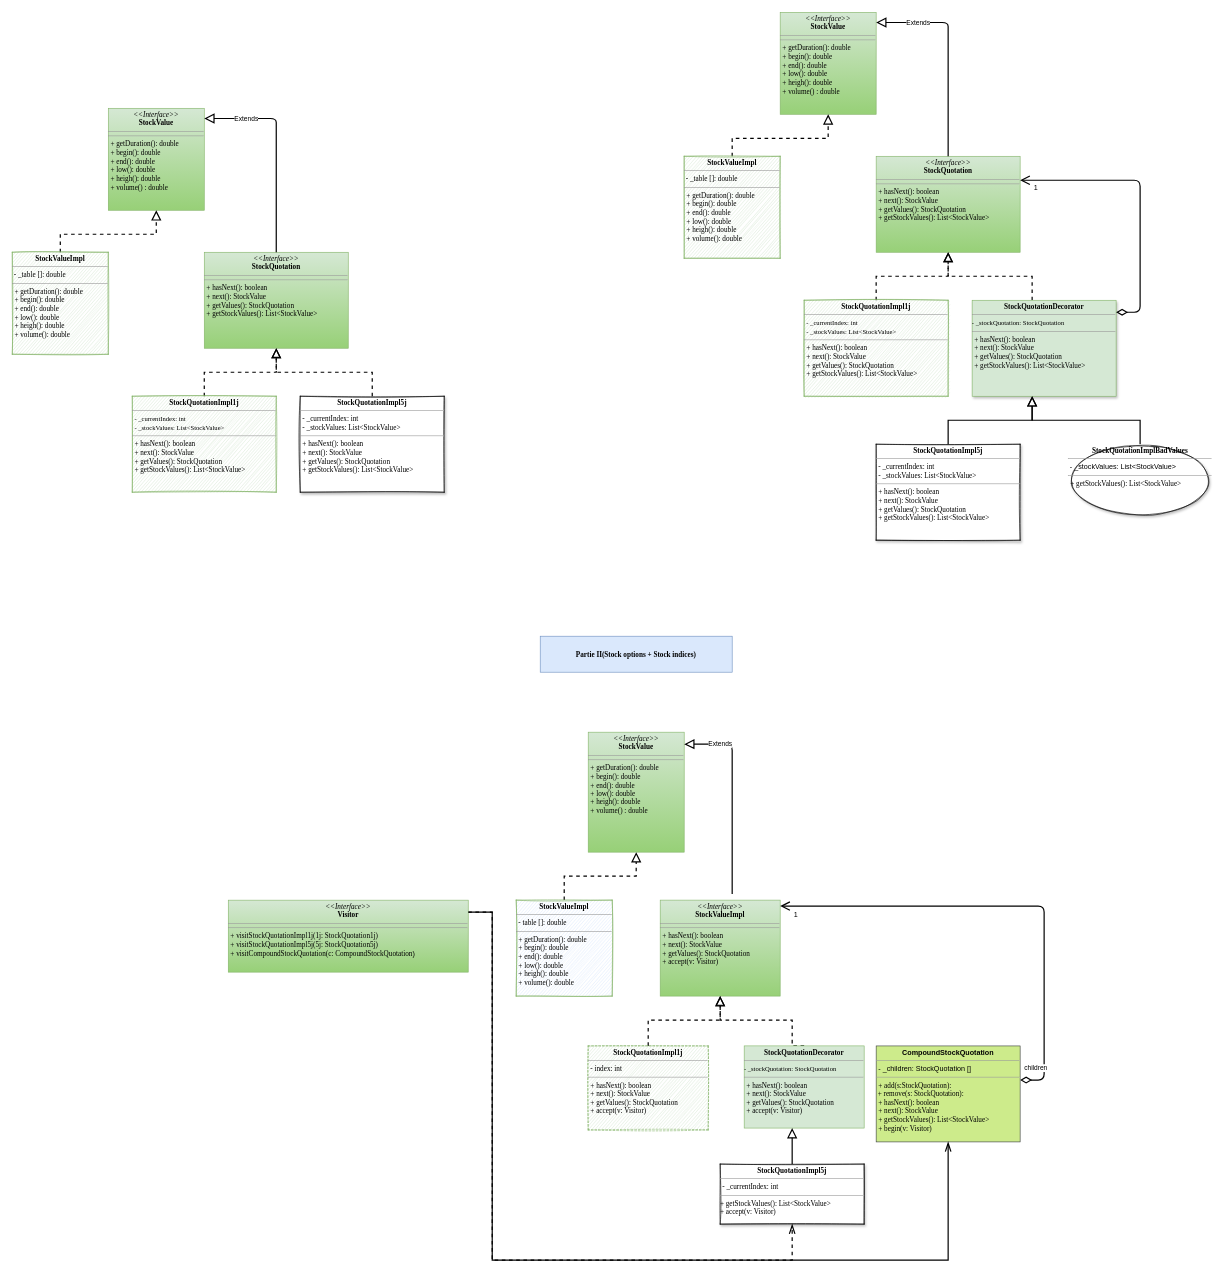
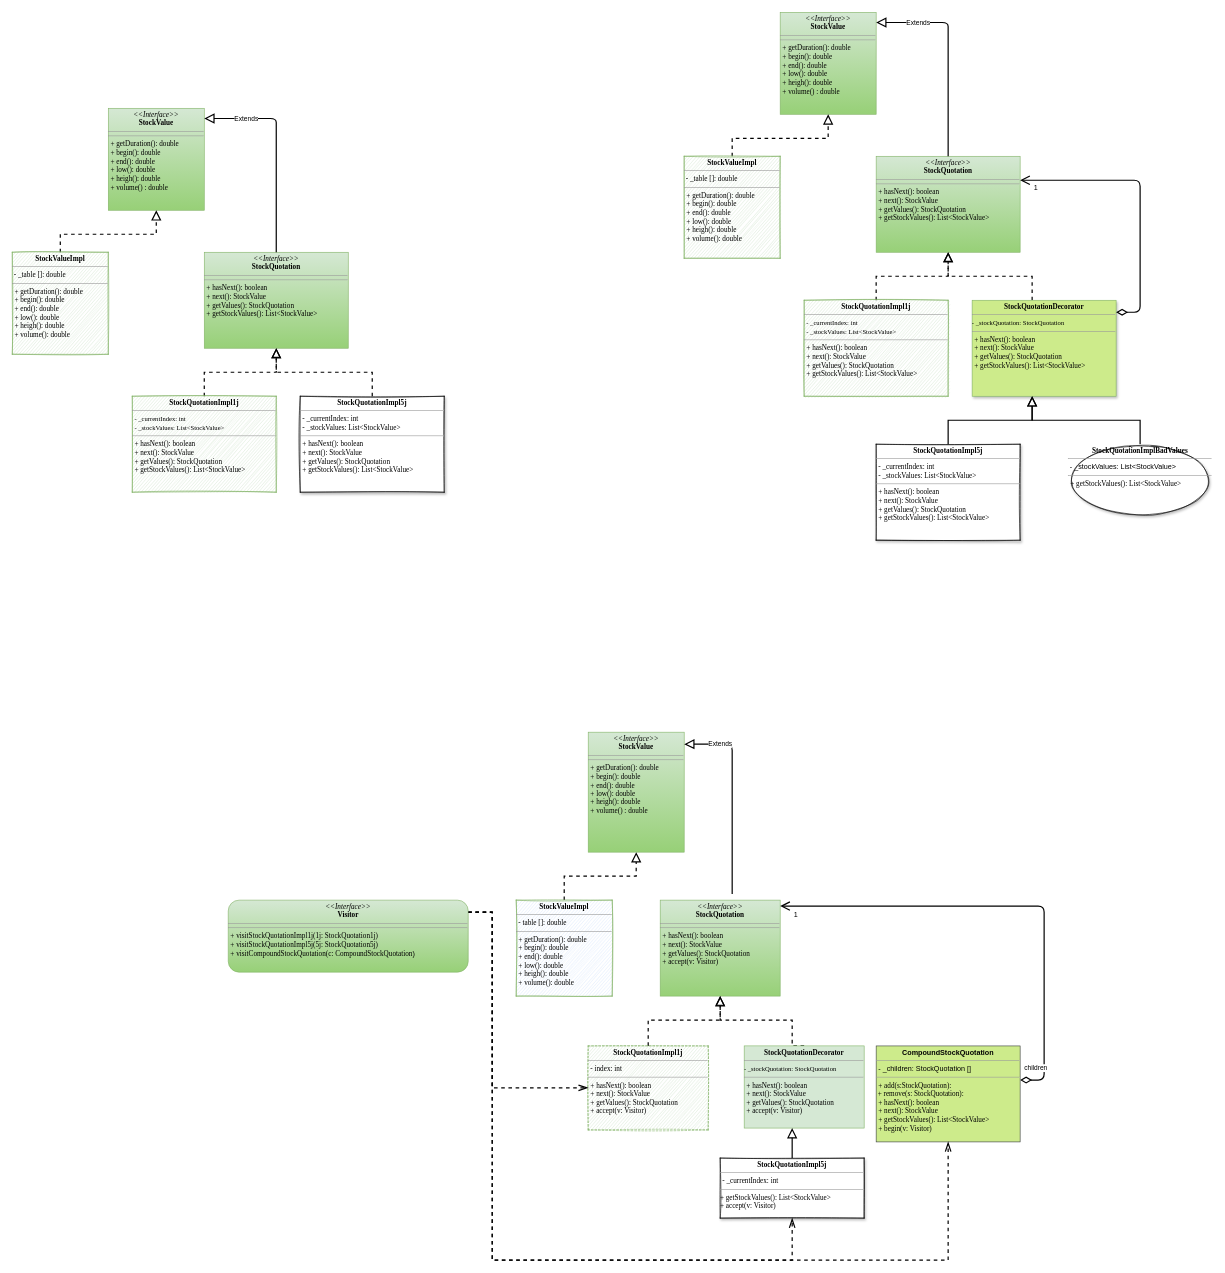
- <mxCell id="10" value="&lt;p style=&quot;margin: 0px ; margin-top: 4px ; text-align: center&quot;&gt;&lt;font style=&quot;font-size: 12px&quot; face=&quot;Tahoma&quot;&gt;&lt;b&gt;StockQuotationDecorator&lt;/b&gt;&lt;/font&gt;&lt;/p&gt;&lt;hr size=&quot;1&quot;&gt;&lt;font style=&quot;font-size: 11px&quot; face=&quot;Tahoma&quot;&gt;- _stockQuotation: StockQuotation&lt;/font&gt;&lt;br&gt;&lt;hr size=&quot;1&quot;&gt;&lt;p style=&quot;margin: 0px ; margin-left: 4px&quot;&gt;&lt;font style=&quot;font-size: 12px&quot; face=&quot;Tahoma&quot;&gt;+ hasNext(): boolean&lt;/font&gt;&lt;/p&gt;&lt;p style=&quot;margin: 0px ; margin-left: 4px&quot;&gt;&lt;font style=&quot;font-size: 12px&quot; face=&quot;Tahoma&quot;&gt;+ next(): StockValue&lt;/font&gt;&lt;/p&gt;&lt;p style=&quot;margin: 0px ; margin-left: 4px&quot;&gt;&lt;font style=&quot;font-size: 12px&quot; face=&quot;Tahoma&quot;&gt;&lt;font style=&quot;font-size: 12px&quot;&gt;+ getValues(): StockQuotation&lt;/font&gt;&lt;/font&gt;&lt;/p&gt;&lt;p style=&quot;margin: 0px ; margin-left: 4px&quot;&gt;&lt;font style=&quot;font-size: 12px&quot; face=&quot;Tahoma&quot;&gt;+ getStockValues(): List&amp;lt;StockValue&amp;gt;&lt;/font&gt;&lt;font style=&quot;font-size: 12px&quot; face=&quot;Tahoma&quot;&gt;&lt;font style=&quot;font-size: 12px&quot;&gt;&lt;/font&gt;&lt;/font&gt;&lt;/p&gt;" style="verticalAlign=top;align=left;overflow=fill;fontSize=12;fontFamily=Helvetica;html=1;fillColor=#d5e8d4;strokeColor=#82b366;shadow=1;sketch=0;" parent="1" vertex="1"><mxGeometry x="1620" y="500" width="240" height="160" as="geometry" /></mxCell>
+ <mxCell id="10" value="&lt;p style=&quot;margin: 0px ; margin-top: 4px ; text-align: center&quot;&gt;&lt;font style=&quot;font-size: 12px&quot; face=&quot;Tahoma&quot;&gt;&lt;b&gt;StockQuotationDecorator&lt;/b&gt;&lt;/font&gt;&lt;/p&gt;&lt;hr size=&quot;1&quot;&gt;&lt;font style=&quot;font-size: 11px&quot; face=&quot;Tahoma&quot;&gt;- _stockQuotation: StockQuotation&lt;/font&gt;&lt;br&gt;&lt;hr size=&quot;1&quot;&gt;&lt;p style=&quot;margin: 0px ; margin-left: 4px&quot;&gt;&lt;font style=&quot;font-size: 12px&quot; face=&quot;Tahoma&quot;&gt;+ hasNext(): boolean&lt;/font&gt;&lt;/p&gt;&lt;p style=&quot;margin: 0px ; margin-left: 4px&quot;&gt;&lt;font style=&quot;font-size: 12px&quot; face=&quot;Tahoma&quot;&gt;+ next(): StockValue&lt;/font&gt;&lt;/p&gt;&lt;p style=&quot;margin: 0px ; margin-left: 4px&quot;&gt;&lt;font style=&quot;font-size: 12px&quot; face=&quot;Tahoma&quot;&gt;&lt;font style=&quot;font-size: 12px&quot;&gt;+ getValues(): StockQuotation&lt;/font&gt;&lt;/font&gt;&lt;/p&gt;&lt;p style=&quot;margin: 0px ; margin-left: 4px&quot;&gt;&lt;font style=&quot;font-size: 12px&quot; face=&quot;Tahoma&quot;&gt;+ getStockValues(): List&amp;lt;StockValue&amp;gt;&lt;/font&gt;&lt;font style=&quot;font-size: 12px&quot; face=&quot;Tahoma&quot;&gt;&lt;font style=&quot;font-size: 12px&quot;&gt;&lt;/font&gt;&lt;/font&gt;&lt;/p&gt;" style="verticalAlign=top;align=left;overflow=fill;fontSize=12;fontFamily=Helvetica;html=1;fillColor=#cdeb8b;strokeColor=#82b366;shadow=1;sketch=0;" parent="1" vertex="1"><mxGeometry x="1620" y="500" width="240" height="160" as="geometry" /></mxCell>
- <mxCell id="41" value="Partie II(Stock options + Stock indices)" style="text;align=center;fontStyle=1;verticalAlign=middle;spacingLeft=3;spacingRight=3;strokeColor=#6c8ebf;rotatable=0;points=[[0,0.5],[1,0.5]];portConstraint=eastwest;fontFamily=Tahoma;fillColor=#dae8fc;fontSize=12;" vertex="1" parent="1"><mxGeometry x="900" y="1060" width="320" height="60" as="geometry" /></mxCell>
- <mxCell id="30" value="&lt;p style=&quot;margin: 0px ; margin-top: 4px ; text-align: center&quot;&gt;&lt;font style=&quot;font-size: 12px&quot; face=&quot;Tahoma&quot;&gt;&lt;i&gt;&amp;lt;&amp;lt;Interface&amp;gt;&amp;gt;&lt;/i&gt;&lt;br&gt;&lt;b&gt;StockValueImpl&lt;/b&gt;&lt;/font&gt;&lt;/p&gt;&lt;hr size=&quot;1&quot;&gt;&lt;hr size=&quot;1&quot;&gt;&lt;p style=&quot;margin: 0px ; margin-left: 4px&quot;&gt;&lt;font style=&quot;font-size: 12px&quot; face=&quot;Tahoma&quot;&gt;+ hasNext(): boolean&lt;br&gt;+ next(): StockValue&lt;/font&gt;&lt;/p&gt;&lt;p style=&quot;margin: 0px ; margin-left: 4px&quot;&gt;&lt;font style=&quot;font-size: 12px&quot; face=&quot;Tahoma&quot;&gt;+ getValues(): StockQuotation&lt;br&gt;&lt;/font&gt;&lt;/p&gt;&lt;p style=&quot;margin: 0px ; margin-left: 4px&quot;&gt;&lt;font style=&quot;font-size: 12px&quot; face=&quot;Tahoma&quot;&gt;+ accept(v: Visitor)&lt;br&gt;&lt;/font&gt;&lt;/p&gt;" style="verticalAlign=top;align=left;overflow=fill;fontSize=12;fontFamily=Helvetica;html=1;fillColor=#d5e8d4;gradientColor=#97d077;strokeColor=#82b366;" vertex="1" parent="1"><mxGeometry x="1100" y="1499.93" width="200" height="160" as="geometry" /></mxCell>
+ <mxCell id="30" value="&lt;p style=&quot;margin: 0px ; margin-top: 4px ; text-align: center&quot;&gt;&lt;font style=&quot;font-size: 12px&quot; face=&quot;Tahoma&quot;&gt;&lt;i&gt;&amp;lt;&amp;lt;Interface&amp;gt;&amp;gt;&lt;/i&gt;&lt;br&gt;&lt;b&gt;StockQuotation&lt;/b&gt;&lt;/font&gt;&lt;/p&gt;&lt;hr size=&quot;1&quot;&gt;&lt;hr size=&quot;1&quot;&gt;&lt;p style=&quot;margin: 0px ; margin-left: 4px&quot;&gt;&lt;font style=&quot;font-size: 12px&quot; face=&quot;Tahoma&quot;&gt;+ hasNext(): boolean&lt;br&gt;+ next(): StockValue&lt;/font&gt;&lt;/p&gt;&lt;p style=&quot;margin: 0px ; margin-left: 4px&quot;&gt;&lt;font style=&quot;font-size: 12px&quot; face=&quot;Tahoma&quot;&gt;+ getValues(): StockQuotation&lt;br&gt;&lt;/font&gt;&lt;/p&gt;&lt;p style=&quot;margin: 0px ; margin-left: 4px&quot;&gt;&lt;font style=&quot;font-size: 12px&quot; face=&quot;Tahoma&quot;&gt;+ accept(v: Visitor)&lt;br&gt;&lt;/font&gt;&lt;/p&gt;" style="verticalAlign=top;align=left;overflow=fill;fontSize=12;fontFamily=Helvetica;html=1;fillColor=#d5e8d4;gradientColor=#97d077;strokeColor=#82b366;" vertex="1" parent="1"><mxGeometry x="1100" y="1499.93" width="200" height="160" as="geometry" /></mxCell>
- <mxCell id="40" value="&lt;p style=&quot;margin: 0px ; margin-top: 4px ; text-align: center&quot;&gt;&lt;font style=&quot;font-size: 12px&quot; face=&quot;Tahoma&quot;&gt;&lt;i&gt;&amp;lt;&amp;lt;Interface&amp;gt;&amp;gt;&lt;/i&gt;&lt;br&gt;&lt;b&gt;Visitor&lt;/b&gt;&lt;/font&gt;&lt;/p&gt;&lt;hr size=&quot;1&quot;&gt;&lt;hr size=&quot;1&quot;&gt;&lt;p style=&quot;margin: 0px ; margin-left: 4px&quot;&gt;&lt;font face=&quot;Tahoma&quot;&gt;+ visitStockQuotationImpl1j(1j: StockQuotation1j)&lt;br&gt;+ visitStockQuotationImpl5j(5j: StockQuotation5j)&lt;/font&gt;&lt;/p&gt;&lt;p style=&quot;margin: 0px ; margin-left: 4px&quot;&gt;&lt;font face=&quot;Tahoma&quot;&gt;+ visitCompoundStockQuotation(c: CompoundStockQuotation&lt;/font&gt;)&lt;/p&gt;" style="verticalAlign=top;align=left;overflow=fill;fontSize=12;fontFamily=Helvetica;html=1;fillColor=#d5e8d4;gradientColor=#97d077;strokeColor=#82b366;" vertex="1" parent="1"><mxGeometry x="380" y="1500" width="400" height="120" as="geometry" /></mxCell>
+ <mxCell id="40" value="&lt;p style=&quot;margin: 0px ; margin-top: 4px ; text-align: center&quot;&gt;&lt;font style=&quot;font-size: 12px&quot; face=&quot;Tahoma&quot;&gt;&lt;i&gt;&amp;lt;&amp;lt;Interface&amp;gt;&amp;gt;&lt;/i&gt;&lt;br&gt;&lt;b&gt;Visitor&lt;/b&gt;&lt;/font&gt;&lt;/p&gt;&lt;hr size=&quot;1&quot;&gt;&lt;hr size=&quot;1&quot;&gt;&lt;p style=&quot;margin: 0px ; margin-left: 4px&quot;&gt;&lt;font face=&quot;Tahoma&quot;&gt;+ visitStockQuotationImpl1j(1j: StockQuotation1j)&lt;br&gt;+ visitStockQuotationImpl5j(5j: StockQuotation5j)&lt;/font&gt;&lt;/p&gt;&lt;p style=&quot;margin: 0px ; margin-left: 4px&quot;&gt;&lt;font face=&quot;Tahoma&quot;&gt;+ visitCompoundStockQuotation(c: CompoundStockQuotation&lt;/font&gt;)&lt;/p&gt;" style="verticalAlign=top;align=left;overflow=fill;fontSize=12;fontFamily=Helvetica;html=1;fillColor=#d5e8d4;gradientColor=#97d077;strokeColor=#82b366;rounded=1;" vertex="1" parent="1"><mxGeometry x="380" y="1500" width="400" height="120" as="geometry" /></mxCell>
+ <mxCell id="38" style="edgeStyle=orthogonalEdgeStyle;rounded=0;orthogonalLoop=1;jettySize=auto;html=1;dashed=1;endArrow=openThin;endFill=0;endSize=12;strokeWidth=2;" edge="1" parent="1" source="40" target="32"><mxGeometry relative="1" as="geometry"><Array as="points"><mxPoint x="820" y="1519.93" /><mxPoint x="820" y="1812.93" /></Array></mxGeometry></mxCell>
- <mxCell id="42" value="&lt;p style=&quot;margin: 0px ; margin-top: 4px ; text-align: center&quot;&gt;&lt;font style=&quot;font-size: 12px&quot; face=&quot;Tahoma&quot;&gt;&lt;b&gt;StockQuotationImpl5j&lt;/b&gt;&lt;/font&gt;&lt;/p&gt;&lt;hr size=&quot;1&quot;&gt;&lt;p style=&quot;margin: 0px ; margin-left: 4px&quot;&gt;&lt;font style=&quot;font-size: 11px&quot; face=&quot;Tahoma&quot;&gt;&lt;font style=&quot;font-size: 12px&quot;&gt;- _currentIndex: int&lt;/font&gt;&lt;/font&gt;&lt;/p&gt;&lt;hr size=&quot;1&quot;&gt;&lt;div&gt;&lt;font style=&quot;font-size: 12px&quot; face=&quot;Tahoma&quot;&gt;&lt;font style=&quot;font-size: 12px&quot;&gt;+ getStockValues(): List&amp;lt;StockValue&amp;gt;&lt;/font&gt;&lt;/font&gt;&lt;/div&gt;&lt;div&gt;&lt;font style=&quot;font-size: 12px&quot; face=&quot;Tahoma&quot;&gt;&lt;font style=&quot;font-size: 12px&quot;&gt;+ accept(v: Visitor)&lt;br&gt;&lt;/font&gt;&lt;/font&gt;&lt;/div&gt;" style="verticalAlign=top;align=left;overflow=fill;fontSize=12;fontFamily=Helvetica;html=1;sketch=1;shadow=1;" vertex="1" parent="1"><mxGeometry x="1200" y="1939.93" width="240" height="100.07" as="geometry" /></mxCell>
+ <mxCell id="42" value="&lt;p style=&quot;margin: 0px ; margin-top: 4px ; text-align: center&quot;&gt;&lt;font style=&quot;font-size: 12px&quot; face=&quot;Tahoma&quot;&gt;&lt;b&gt;StockQuotationImpl5j&lt;/b&gt;&lt;/font&gt;&lt;/p&gt;&lt;hr size=&quot;1&quot;&gt;&lt;p style=&quot;margin: 0px ; margin-left: 4px&quot;&gt;&lt;font style=&quot;font-size: 11px&quot; face=&quot;Tahoma&quot;&gt;&lt;font style=&quot;font-size: 12px&quot;&gt;- _currentIndex: int&lt;/font&gt;&lt;/font&gt;&lt;/p&gt;&lt;hr size=&quot;1&quot;&gt;&lt;div&gt;&lt;font style=&quot;font-size: 12px&quot; face=&quot;Tahoma&quot;&gt;&lt;font style=&quot;font-size: 12px&quot;&gt;+ getStockValues(): List&amp;lt;StockValue&amp;gt;&lt;/font&gt;&lt;/font&gt;&lt;/div&gt;&lt;div&gt;&lt;font style=&quot;font-size: 12px&quot; face=&quot;Tahoma&quot;&gt;&lt;font style=&quot;font-size: 12px&quot;&gt;+ accept(v: Visitor)&lt;br&gt;&lt;/font&gt;&lt;/font&gt;&lt;/div&gt;" style="verticalAlign=top;align=left;overflow=fill;fontSize=12;fontFamily=Helvetica;html=1;sketch=1;shadow=1;" vertex="1" parent="1"><mxGeometry x="1200" y="1929.93" width="240" height="100.07" as="geometry" /></mxCell>
- <mxCell id="39" style="edgeStyle=orthogonalEdgeStyle;rounded=0;orthogonalLoop=1;jettySize=auto;html=1;dashed=0;endArrow=openThin;endFill=0;endSize=12;strokeWidth=2;" edge="1" parent="1" source="40" target="37"><mxGeometry relative="1" as="geometry"><Array as="points"><mxPoint x="820" y="1520" /><mxPoint x="820" y="2100" /><mxPoint x="1580" y="2100" /></Array></mxGeometry></mxCell>
+ <mxCell id="39" style="edgeStyle=orthogonalEdgeStyle;rounded=0;orthogonalLoop=1;jettySize=auto;html=1;dashed=1;endArrow=openThin;endFill=0;endSize=12;strokeWidth=2;" edge="1" parent="1" source="40" target="37"><mxGeometry relative="1" as="geometry"><Array as="points"><mxPoint x="820" y="1520" /><mxPoint x="820" y="2100" /><mxPoint x="1580" y="2100" /></Array></mxGeometry></mxCell>
